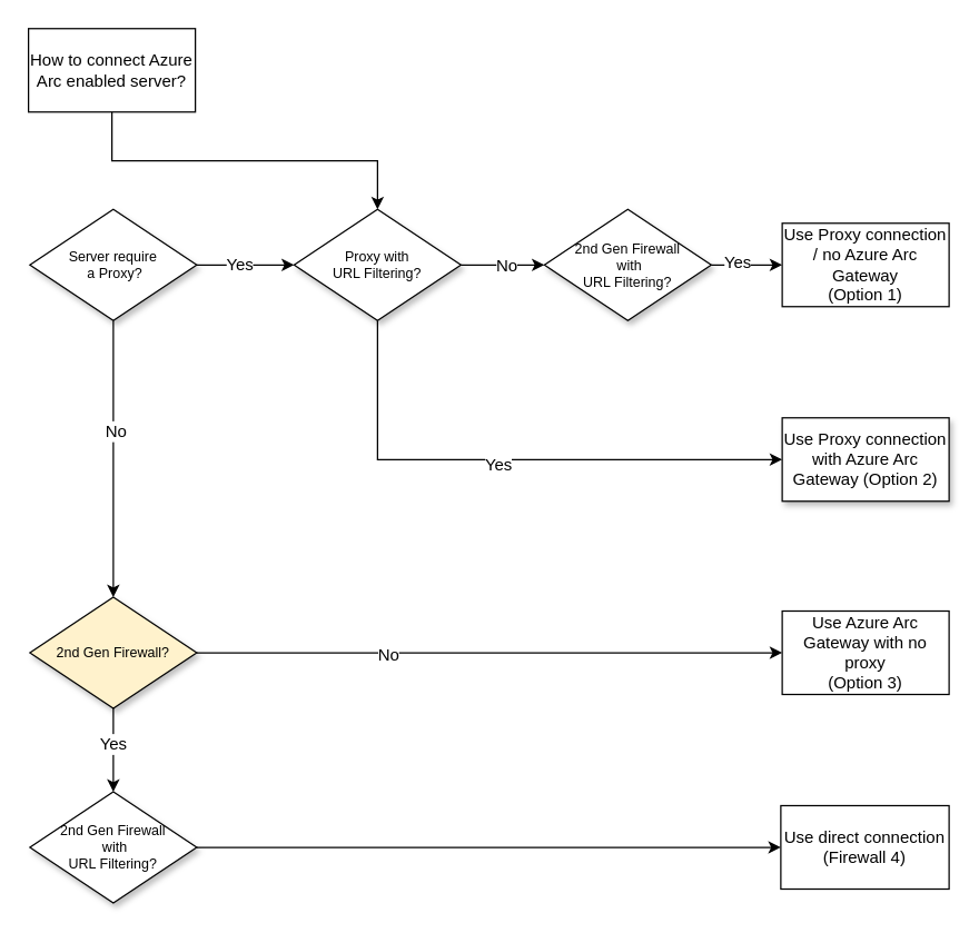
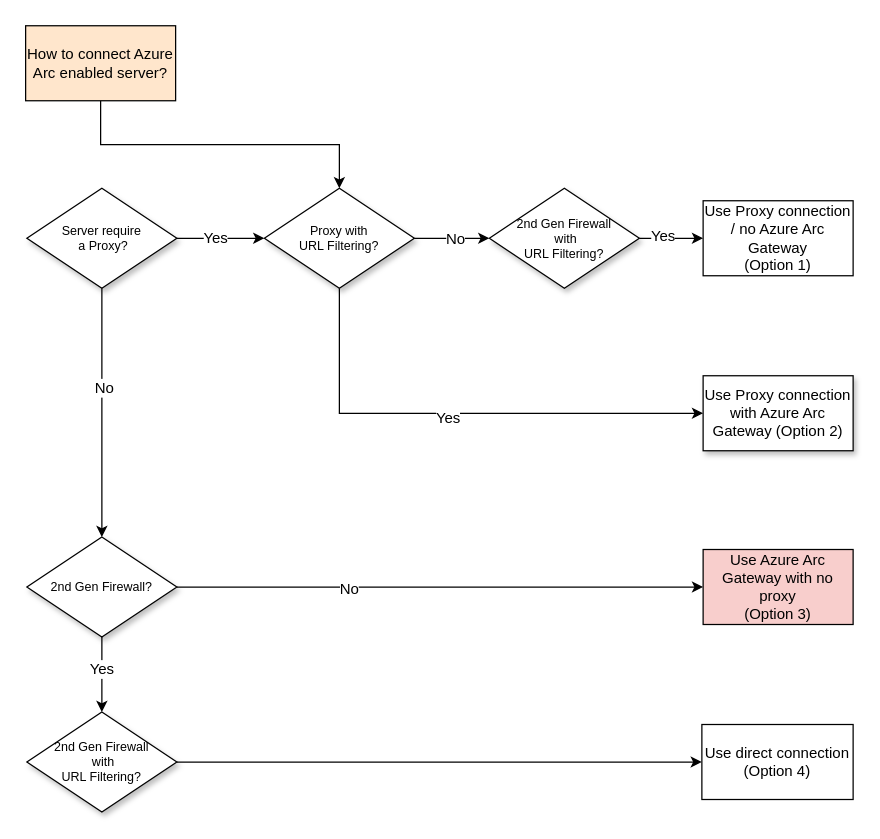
- <mxCell id="3" value="How to connect Azure Arc enabled server?" style="whiteSpace=wrap;html=1;fontFamily=Helvetica;fontSize=12;" vertex="1" parent="1"><mxGeometry x="20" y="20" width="120" height="60" as="geometry" /></mxCell>
+ <mxCell id="3" value="How to connect Azure Arc enabled server?" style="whiteSpace=wrap;html=1;fontFamily=Helvetica;fontSize=12;fillColor=#ffe6cc;" vertex="1" parent="1"><mxGeometry x="20" y="20" width="120" height="60" as="geometry" /></mxCell>
- <mxCell id="13" value="2nd Gen Firewall?" style="rhombus;whiteSpace=wrap;html=1;rounded=0;shadow=1;labelBackgroundColor=none;strokeWidth=1;fontFamily=Helvetica;fontSize=10;align=center;rotation=0;fillColor=#fff2cc;" vertex="1" parent="1"><mxGeometry x="21" y="429" width="120" height="80" as="geometry" /></mxCell>
+ <mxCell id="13" value="2nd Gen Firewall?" style="rhombus;whiteSpace=wrap;html=1;rounded=0;shadow=1;labelBackgroundColor=none;strokeWidth=1;fontFamily=Helvetica;fontSize=10;align=center;rotation=0;" vertex="1" parent="1"><mxGeometry x="21" y="429" width="120" height="80" as="geometry" /></mxCell>
- <mxCell id="21" value="Use Azure Arc Gateway with no proxy&lt;div style=&quot;font-size: 12px;&quot;&gt;(Option 3)&lt;/div&gt;" style="rounded=0;whiteSpace=wrap;html=1;fontFamily=Helvetica;fontSize=12;" vertex="1" parent="1"><mxGeometry x="562" y="439" width="120" height="60" as="geometry" /></mxCell>
+ <mxCell id="21" value="Use Azure Arc Gateway with no proxy&lt;div style=&quot;font-size: 12px;&quot;&gt;(Option 3)&lt;/div&gt;" style="rounded=0;whiteSpace=wrap;html=1;fontFamily=Helvetica;fontSize=12;fillColor=#f8cecc;" vertex="1" parent="1"><mxGeometry x="562" y="439" width="120" height="60" as="geometry" /></mxCell>
- <mxCell id="22" value="Use direct connection (Firewall 4)" style="rounded=0;whiteSpace=wrap;html=1;fontFamily=Helvetica;fontSize=12;" vertex="1" parent="1"><mxGeometry x="561" y="579" width="121" height="60" as="geometry" /></mxCell>
+ <mxCell id="22" value="Use direct connection (Option 4)" style="rounded=0;whiteSpace=wrap;html=1;fontFamily=Helvetica;fontSize=12;" vertex="1" parent="1"><mxGeometry x="561" y="579" width="121" height="60" as="geometry" /></mxCell>
